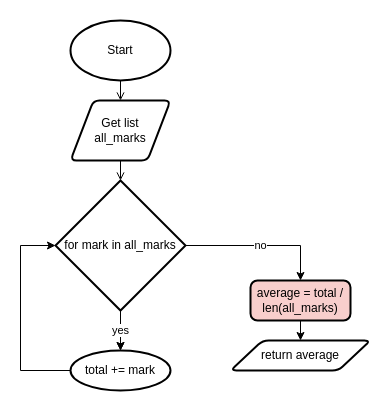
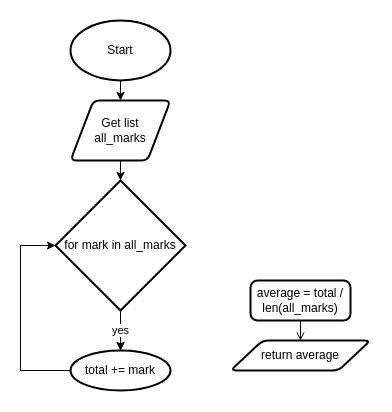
- <mxCell id="2" value="" style="edgeStyle=none;html=1;endArrow=open;" edge="1" parent="1" source="3" target="5"><mxGeometry relative="1" as="geometry" /></mxCell>
+ <mxCell id="2" value="" style="edgeStyle=none;html=1;" edge="1" parent="1" source="3" target="5"><mxGeometry relative="1" as="geometry" /></mxCell>
- <mxCell id="4" value="" style="edgeStyle=none;html=1;endArrow=open;" edge="1" parent="1" source="5" target="9"><mxGeometry relative="1" as="geometry" /></mxCell>
+ <mxCell id="4" value="" style="edgeStyle=none;html=1;" edge="1" parent="1" source="5" target="9"><mxGeometry relative="1" as="geometry" /></mxCell>
- <mxCell id="8" value="no" style="edgeStyle=orthogonalEdgeStyle;rounded=0;html=1;exitX=1;exitY=0.5;exitDx=0;exitDy=0;exitPerimeter=0;entryX=0.5;entryY=0;entryDx=0;entryDy=0;" edge="1" parent="1" source="9" target="13"><mxGeometry relative="1" as="geometry"><mxPoint x="270" y="245" as="targetPoint" /></mxGeometry></mxCell>
- <mxCell id="13" value="average = total / len(all_marks)" style="rounded=1;whiteSpace=wrap;html=1;absoluteArcSize=1;arcSize=14;strokeWidth=2;fillColor=#f8cecc;" vertex="1" parent="1"><mxGeometry x="250" y="280" width="100" height="40" as="geometry" /></mxCell>
+ <mxCell id="13" value="average = total / len(all_marks)" style="rounded=1;whiteSpace=wrap;html=1;absoluteArcSize=1;arcSize=14;strokeWidth=2;" vertex="1" parent="1"><mxGeometry x="250" y="280" width="100" height="40" as="geometry" /></mxCell>
- <mxCell id="12" value="" style="edgeStyle=orthogonalEdgeStyle;rounded=0;html=1;" edge="1" parent="1" source="13" target="14"><mxGeometry relative="1" as="geometry" /></mxCell>
+ <mxCell id="12" value="" style="edgeStyle=orthogonalEdgeStyle;rounded=0;html=1;endArrow=open;" edge="1" parent="1" source="13" target="14"><mxGeometry relative="1" as="geometry" /></mxCell>
